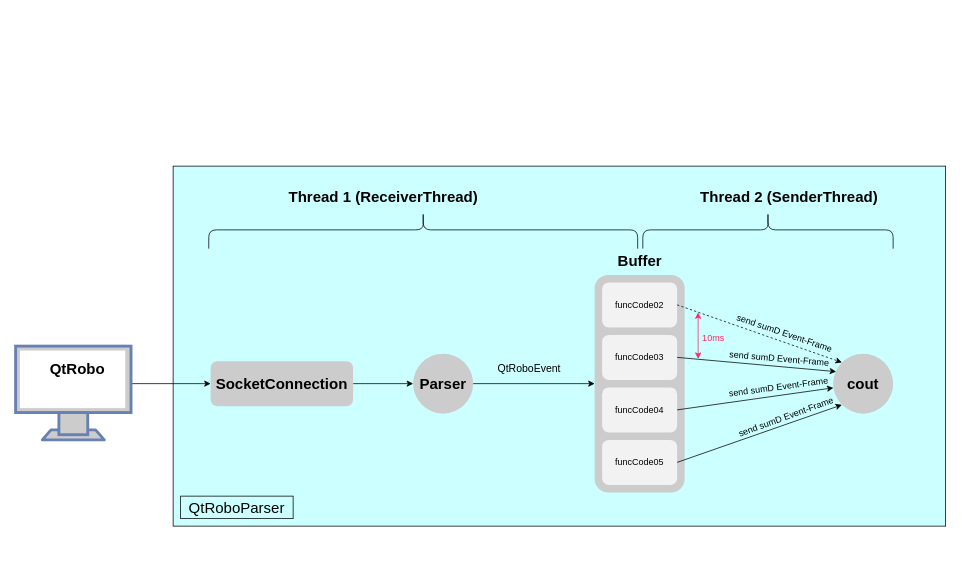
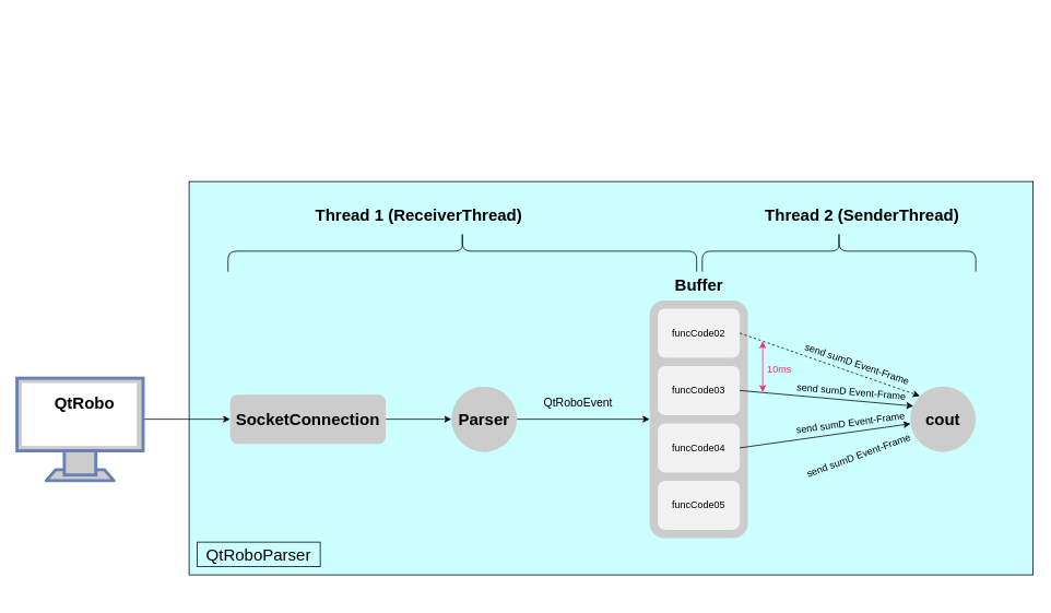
- <mxCell id="19" style="edgeStyle=none;rounded=0;orthogonalLoop=1;jettySize=auto;html=1;exitX=1;exitY=0.5;exitDx=0;exitDy=0;entryX=0;entryY=1;entryDx=0;entryDy=0;" parent="1" source="8" target="16" edge="1"><mxGeometry relative="1" as="geometry" /></mxCell>
